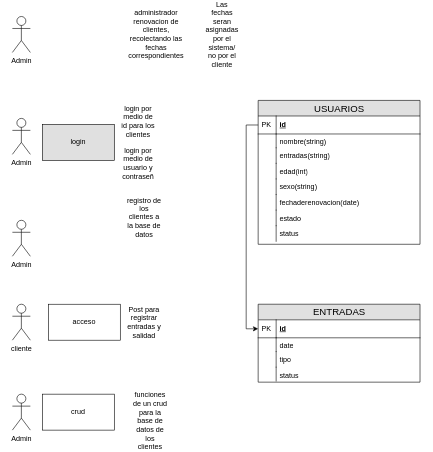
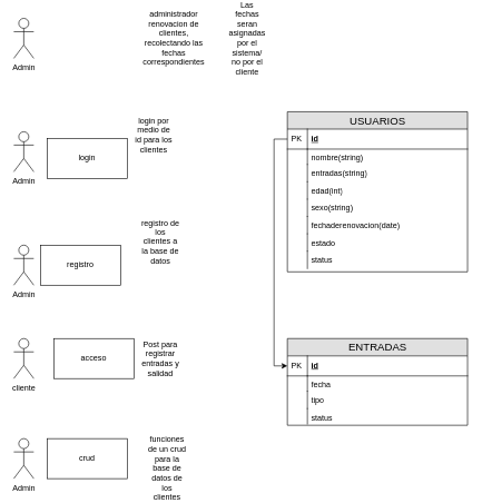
- <mxCell id="3" value="login" style="rounded=0;whiteSpace=wrap;html=1;fillColor=#e0e0e0;" parent="1" vertex="1"><mxGeometry x="70" y="200" width="120" height="60" as="geometry" /></mxCell>
+ <mxCell id="3" value="login" style="rounded=0;whiteSpace=wrap;html=1;" parent="1" vertex="1"><mxGeometry x="70" y="200" width="120" height="60" as="geometry" /></mxCell>
- <mxCell id="6" value="login por medio de usuario y contraseñ" style="text;html=1;strokeColor=none;fillColor=none;align=center;verticalAlign=middle;whiteSpace=wrap;rounded=0;" parent="1" vertex="1"><mxGeometry x="200" y="250" width="60" height="30" as="geometry" /></mxCell>
+ <mxCell id="4" value="registro" style="rounded=0;whiteSpace=wrap;html=1;" parent="1" vertex="1"><mxGeometry x="60" y="360" width="120" height="60" as="geometry" /></mxCell>
- <mxCell id="38" value="date" style="shape=partialRectangle;top=0;left=0;right=0;bottom=0;html=1;align=left;verticalAlign=top;fillColor=none;spacingLeft=34;spacingRight=4;whiteSpace=wrap;overflow=hidden;rotatable=0;points=[[0,0.5],[1,0.5]];portConstraint=eastwest;dropTarget=0;" parent="35" vertex="1"><mxGeometry y="56" width="270" height="23" as="geometry" /></mxCell>
+ <mxCell id="38" value="fecha" style="shape=partialRectangle;top=0;left=0;right=0;bottom=0;html=1;align=left;verticalAlign=top;fillColor=none;spacingLeft=34;spacingRight=4;whiteSpace=wrap;overflow=hidden;rotatable=0;points=[[0,0.5],[1,0.5]];portConstraint=eastwest;dropTarget=0;" parent="35" vertex="1"><mxGeometry y="56" width="270" height="23" as="geometry" /></mxCell>
